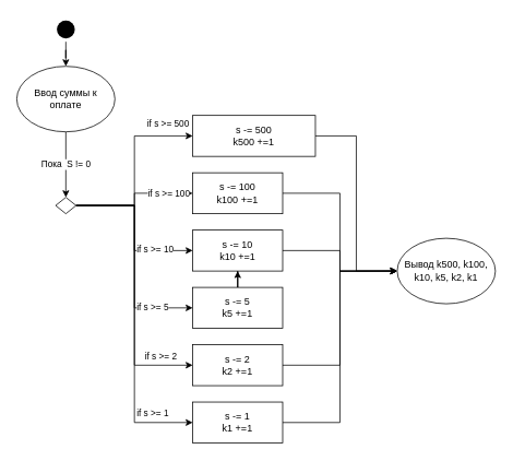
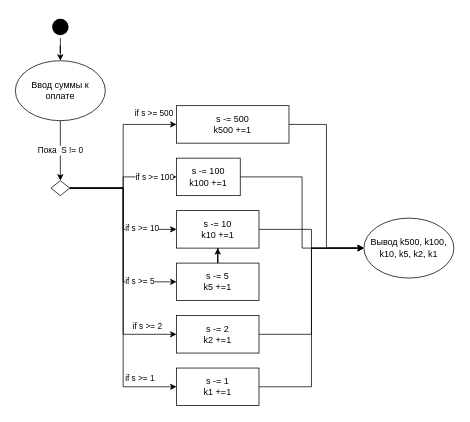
- <mxCell id="16" value="s -= 100&lt;br&gt;k100 +=1" style="rounded=0;whiteSpace=wrap;html=1;" vertex="1" parent="1"><mxGeometry x="235" y="210" width="110" height="50" as="geometry" /></mxCell>
+ <mxCell id="16" value="s -= 100&lt;br&gt;k100 +=1" style="rounded=0;whiteSpace=wrap;html=1;" vertex="1" parent="1"><mxGeometry x="235" y="210" width="85" height="50" as="geometry" /></mxCell>
